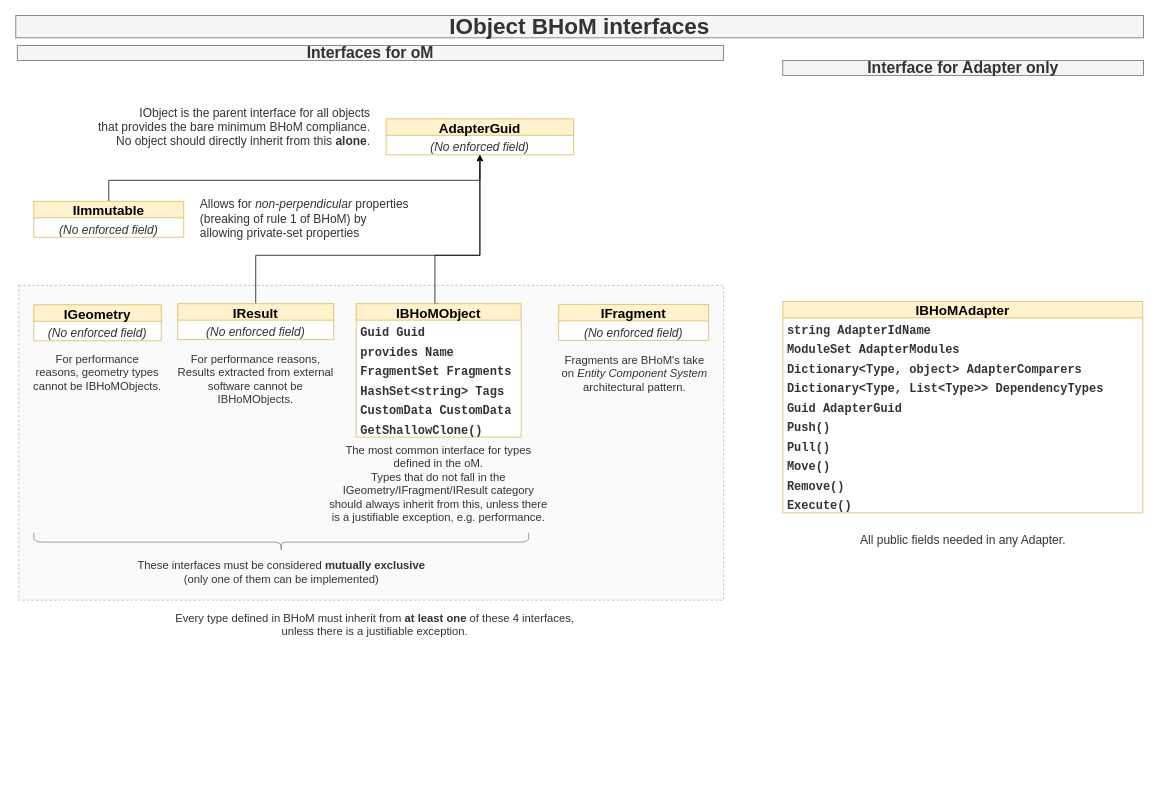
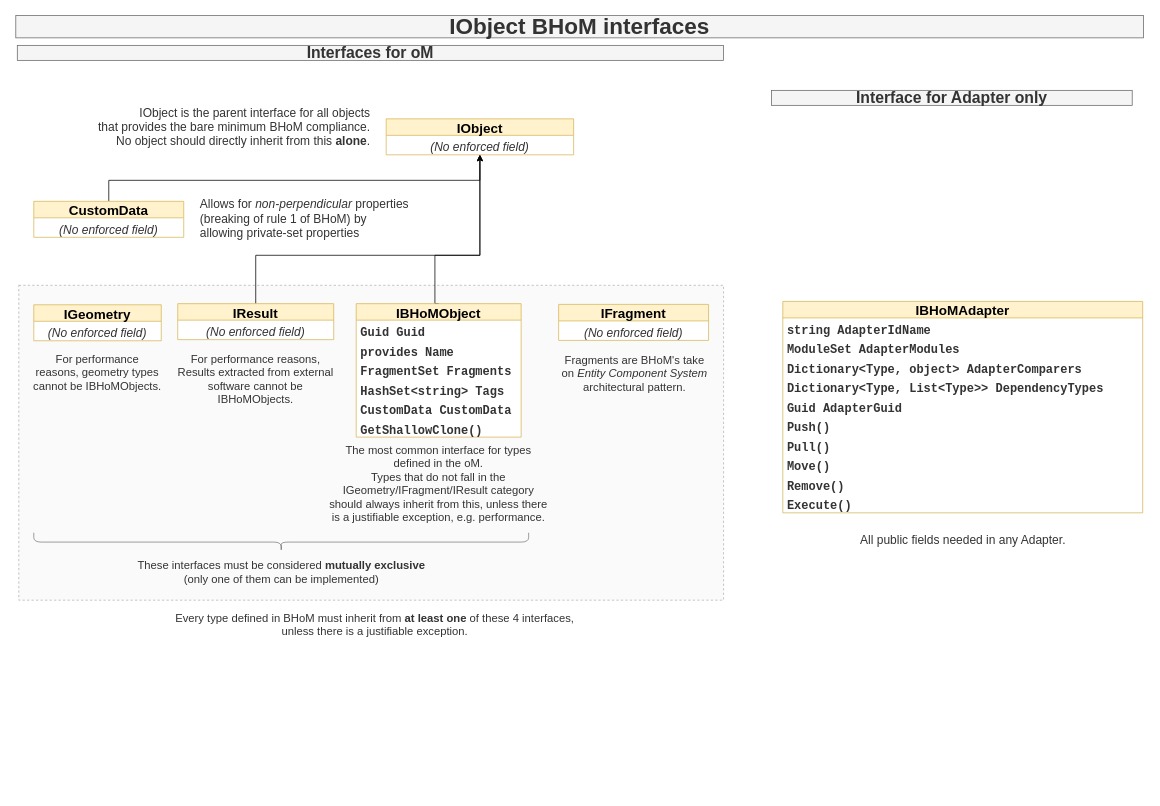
- <mxCell id="32" value="Interface for Adapter only" style="text;html=1;strokeColor=#666666;fillColor=#f5f5f5;align=center;verticalAlign=middle;whiteSpace=wrap;rounded=0;fontFamily=Helvetica;fontSize=21;fontColor=#333333;fontStyle=1" parent="1" vertex="1"><mxGeometry x="1043" y="80" width="481" height="20" as="geometry" /></mxCell>
+ <mxCell id="32" value="Interface for Adapter only" style="text;html=1;strokeColor=#666666;fillColor=#f5f5f5;align=center;verticalAlign=middle;whiteSpace=wrap;rounded=0;fontFamily=Helvetica;fontSize=21;fontColor=#333333;fontStyle=1" parent="1" vertex="1"><mxGeometry x="1028" y="120" width="481" height="20" as="geometry" /></mxCell>
- <mxCell id="3" value="AdapterGuid" style="swimlane;fontStyle=1;childLayout=stackLayout;horizontal=1;startSize=22;fillColor=#fff2cc;horizontalStack=0;resizeParent=1;resizeParentMax=0;resizeLast=0;collapsible=1;marginBottom=0;swimlaneFillColor=#ffffff;align=center;fontSize=18;strokeColor=#d6b656;" parent="1" vertex="1"><mxGeometry x="514" y="158" width="250" height="48" as="geometry"><mxRectangle x="2290" y="2586" width="90" height="30" as="alternateBounds" /></mxGeometry></mxCell>
+ <mxCell id="3" value="IObject" style="swimlane;fontStyle=1;childLayout=stackLayout;horizontal=1;startSize=22;fillColor=#fff2cc;horizontalStack=0;resizeParent=1;resizeParentMax=0;resizeLast=0;collapsible=1;marginBottom=0;swimlaneFillColor=#ffffff;align=center;fontSize=18;strokeColor=#d6b656;" parent="1" vertex="1"><mxGeometry x="514" y="158" width="250" height="48" as="geometry"><mxRectangle x="2290" y="2586" width="90" height="30" as="alternateBounds" /></mxGeometry></mxCell>
- <mxCell id="36" value="IImmutable" style="swimlane;fontStyle=1;childLayout=stackLayout;horizontal=1;startSize=22;fillColor=#fff2cc;horizontalStack=0;resizeParent=1;resizeParentMax=0;resizeLast=0;collapsible=1;marginBottom=0;swimlaneFillColor=#ffffff;align=center;fontSize=18;strokeColor=#d6b656;" parent="1" vertex="1"><mxGeometry x="44" y="268" width="200" height="48" as="geometry"><mxRectangle x="1930" y="2608" width="110" height="30" as="alternateBounds" /></mxGeometry></mxCell>
+ <mxCell id="36" value="CustomData" style="swimlane;fontStyle=1;childLayout=stackLayout;horizontal=1;startSize=22;fillColor=#fff2cc;horizontalStack=0;resizeParent=1;resizeParentMax=0;resizeLast=0;collapsible=1;marginBottom=0;swimlaneFillColor=#ffffff;align=center;fontSize=18;strokeColor=#d6b656;" parent="1" vertex="1"><mxGeometry x="44" y="268" width="200" height="48" as="geometry"><mxRectangle x="1930" y="2608" width="110" height="30" as="alternateBounds" /></mxGeometry></mxCell>
